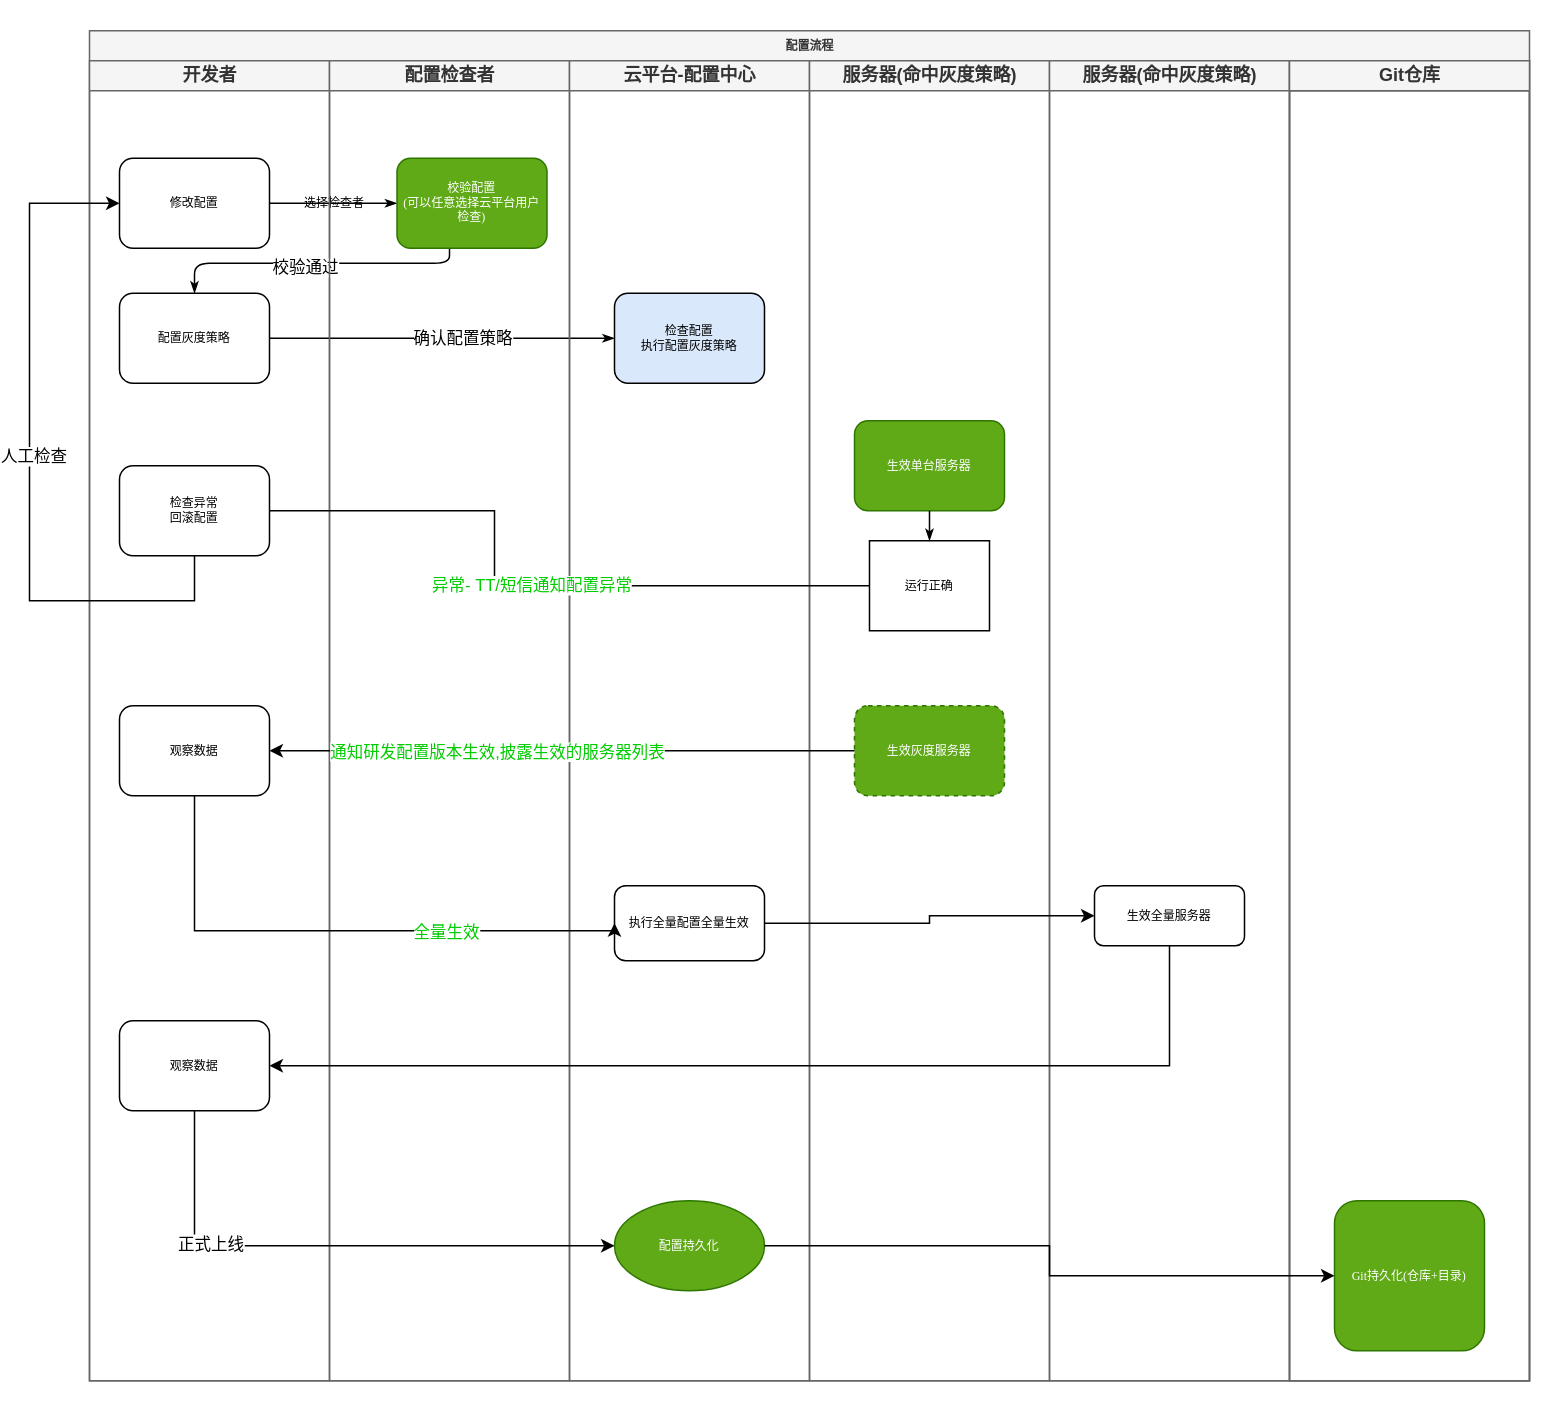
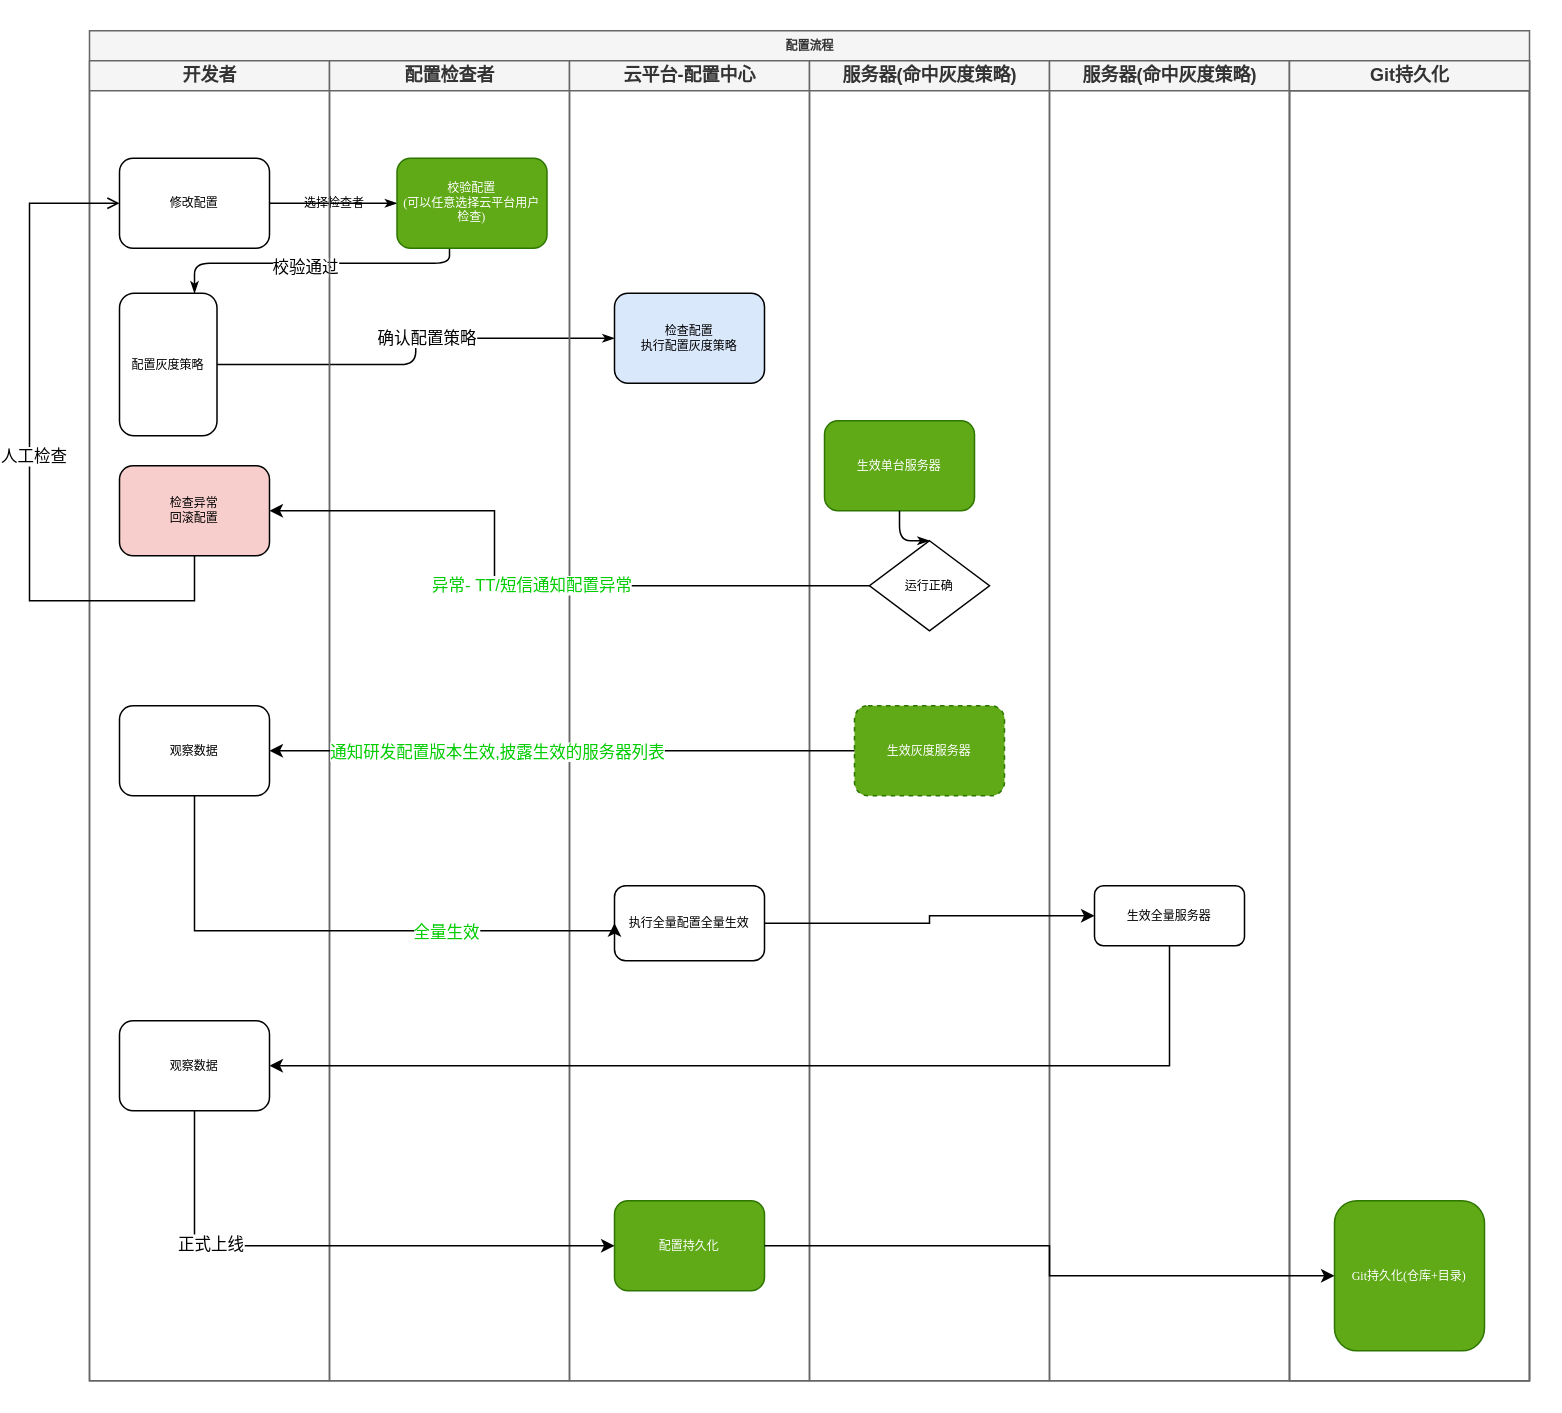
- <mxCell id="43" value="Git仓库" style="swimlane;html=1;startSize=20;fillColor=#f5f5f5;fontColor=#333333;strokeColor=#666666;" vertex="1" parent="1"><mxGeometry x="820" y="40" width="160" height="880" as="geometry" /></mxCell>
+ <mxCell id="43" value="Git持久化" style="swimlane;html=1;startSize=20;fillColor=#f5f5f5;fontColor=#333333;strokeColor=#666666;" vertex="1" parent="1"><mxGeometry x="820" y="40" width="160" height="880" as="geometry" /></mxCell>
- <mxCell id="6" style="edgeStyle=orthogonalEdgeStyle;rounded=0;orthogonalLoop=1;jettySize=auto;html=1;entryX=0;entryY=0.5;entryDx=0;entryDy=0;" edge="1" parent="3" source="8" target="4"><mxGeometry relative="1" as="geometry"><Array as="points"><mxPoint x="-40" y="360" /><mxPoint x="-40" y="95" /></Array></mxGeometry></mxCell>
+ <mxCell id="6" style="edgeStyle=orthogonalEdgeStyle;rounded=0;orthogonalLoop=1;jettySize=auto;html=1;entryX=0;entryY=0.5;entryDx=0;entryDy=0;endArrow=open;" edge="1" parent="3" source="8" target="4"><mxGeometry relative="1" as="geometry"><Array as="points"><mxPoint x="-40" y="360" /><mxPoint x="-40" y="95" /></Array></mxGeometry></mxCell>
- <mxCell id="5" value="配置灰度策略" style="rounded=1;whiteSpace=wrap;html=1;shadow=0;labelBackgroundColor=none;strokeWidth=1;fontFamily=Verdana;fontSize=8;align=center;" parent="3" vertex="1"><mxGeometry x="20" y="155" width="100" height="60" as="geometry" /></mxCell>
+ <mxCell id="5" value="配置灰度策略" style="rounded=1;whiteSpace=wrap;html=1;shadow=0;labelBackgroundColor=none;strokeWidth=1;fontFamily=Verdana;fontSize=8;align=center;" parent="3" vertex="1"><mxGeometry x="20" y="155" width="65" height="95" as="geometry" /></mxCell>
- <mxCell id="24" value="生效单台服务器" style="rounded=1;whiteSpace=wrap;html=1;shadow=0;labelBackgroundColor=none;strokeWidth=1;fontFamily=Verdana;fontSize=8;align=center;fillColor=#60a917;fontColor=#ffffff;strokeColor=#2D7600;" parent="23" vertex="1"><mxGeometry x="30" y="240" width="100" height="60" as="geometry" /></mxCell>
+ <mxCell id="24" value="生效单台服务器" style="rounded=1;whiteSpace=wrap;html=1;shadow=0;labelBackgroundColor=none;strokeWidth=1;fontFamily=Verdana;fontSize=8;align=center;fillColor=#60a917;fontColor=#ffffff;strokeColor=#2D7600;" parent="23" vertex="1"><mxGeometry x="10" y="240" width="100" height="60" as="geometry" /></mxCell>
- <mxCell id="8" value="检查异常&lt;br&gt;回滚配置" style="rounded=1;whiteSpace=wrap;html=1;shadow=0;labelBackgroundColor=none;strokeWidth=1;fontFamily=Verdana;fontSize=8;align=center;" vertex="1" parent="3"><mxGeometry x="20" y="270" width="100" height="60" as="geometry" /></mxCell>
+ <mxCell id="8" value="检查异常&lt;br&gt;回滚配置" style="rounded=1;whiteSpace=wrap;html=1;shadow=0;labelBackgroundColor=none;strokeWidth=1;fontFamily=Verdana;fontSize=8;align=center;fillColor=#f8cecc;" vertex="1" parent="3"><mxGeometry x="20" y="270" width="100" height="60" as="geometry" /></mxCell>
- <mxCell id="33" style="edgeStyle=orthogonalEdgeStyle;rounded=0;orthogonalLoop=1;jettySize=auto;html=1;entryX=1;entryY=0.5;entryDx=0;entryDy=0;endArrow=none;" edge="1" parent="2" source="25" target="8"><mxGeometry relative="1" as="geometry"><mxPoint x="240" y="340" as="targetPoint" /><Array as="points"><mxPoint x="270" y="370" /><mxPoint x="270" y="320" /></Array></mxGeometry></mxCell>
+ <mxCell id="33" style="edgeStyle=orthogonalEdgeStyle;rounded=0;orthogonalLoop=1;jettySize=auto;html=1;entryX=1;entryY=0.5;entryDx=0;entryDy=0;" edge="1" parent="2" source="25" target="8"><mxGeometry relative="1" as="geometry"><mxPoint x="240" y="340" as="targetPoint" /><Array as="points"><mxPoint x="270" y="370" /><mxPoint x="270" y="320" /></Array></mxGeometry></mxCell>
- <mxCell id="25" value="运行正确" style="whiteSpace=wrap;html=1;shadow=0;labelBackgroundColor=none;strokeWidth=1;fontFamily=Verdana;fontSize=8;align=center;rounded=0;" parent="23" vertex="1"><mxGeometry x="40" y="320" width="80" height="60" as="geometry" /></mxCell>
+ <mxCell id="25" value="运行正确" style="rhombus;whiteSpace=wrap;html=1;rounded=0;shadow=0;labelBackgroundColor=none;strokeWidth=1;fontFamily=Verdana;fontSize=8;align=center;" parent="23" vertex="1"><mxGeometry x="40" y="320" width="80" height="60" as="geometry" /></mxCell>
- <mxCell id="22" value="配置持久化" style="ellipse;whiteSpace=wrap;html=1;shadow=0;labelBackgroundColor=none;strokeWidth=1;fontFamily=Verdana;fontSize=8;align=center;fillColor=#60a917;strokeColor=#2D7600;fontColor=#ffffff;" vertex="1" parent="19"><mxGeometry x="30" y="760" width="100" height="60" as="geometry" /></mxCell>
+ <mxCell id="22" value="配置持久化" style="rounded=1;whiteSpace=wrap;html=1;shadow=0;labelBackgroundColor=none;strokeWidth=1;fontFamily=Verdana;fontSize=8;align=center;fillColor=#60a917;strokeColor=#2D7600;fontColor=#ffffff;" vertex="1" parent="19"><mxGeometry x="30" y="760" width="100" height="60" as="geometry" /></mxCell>
